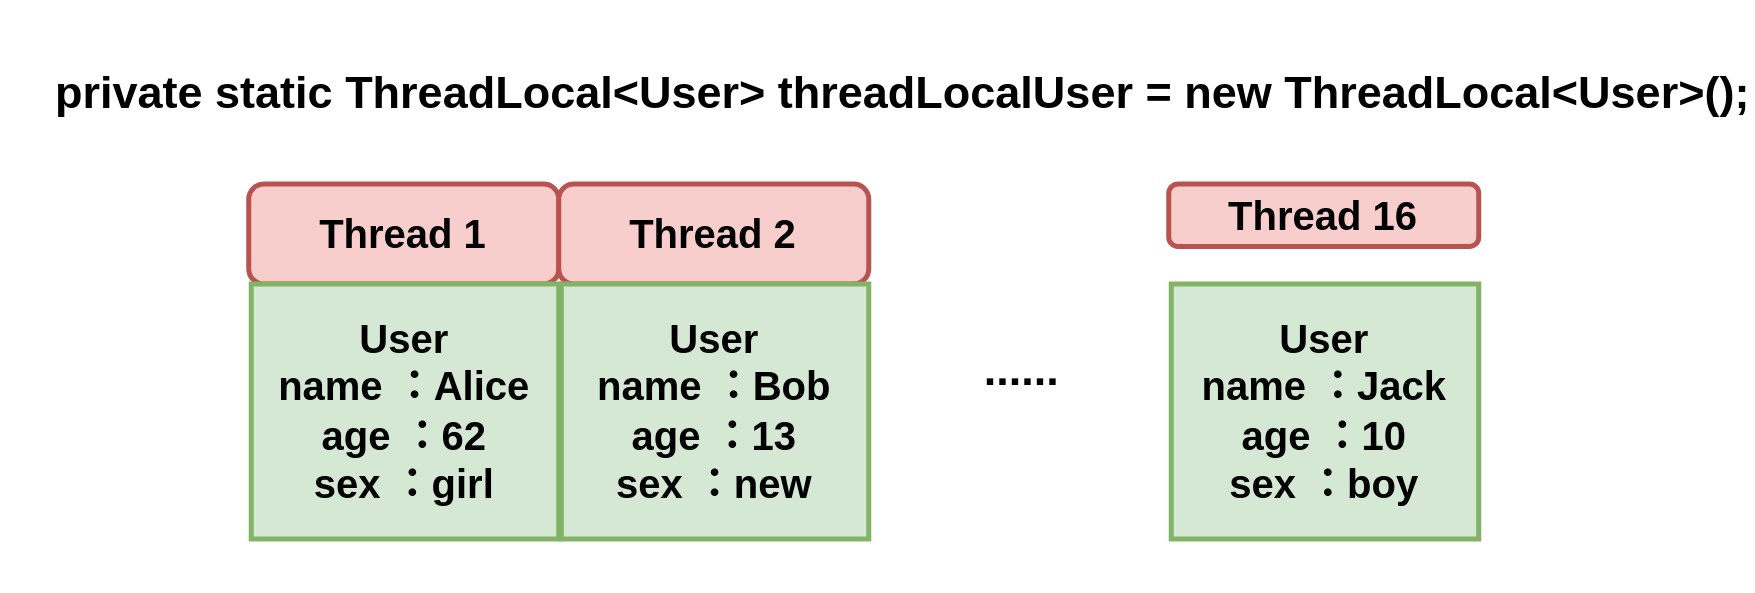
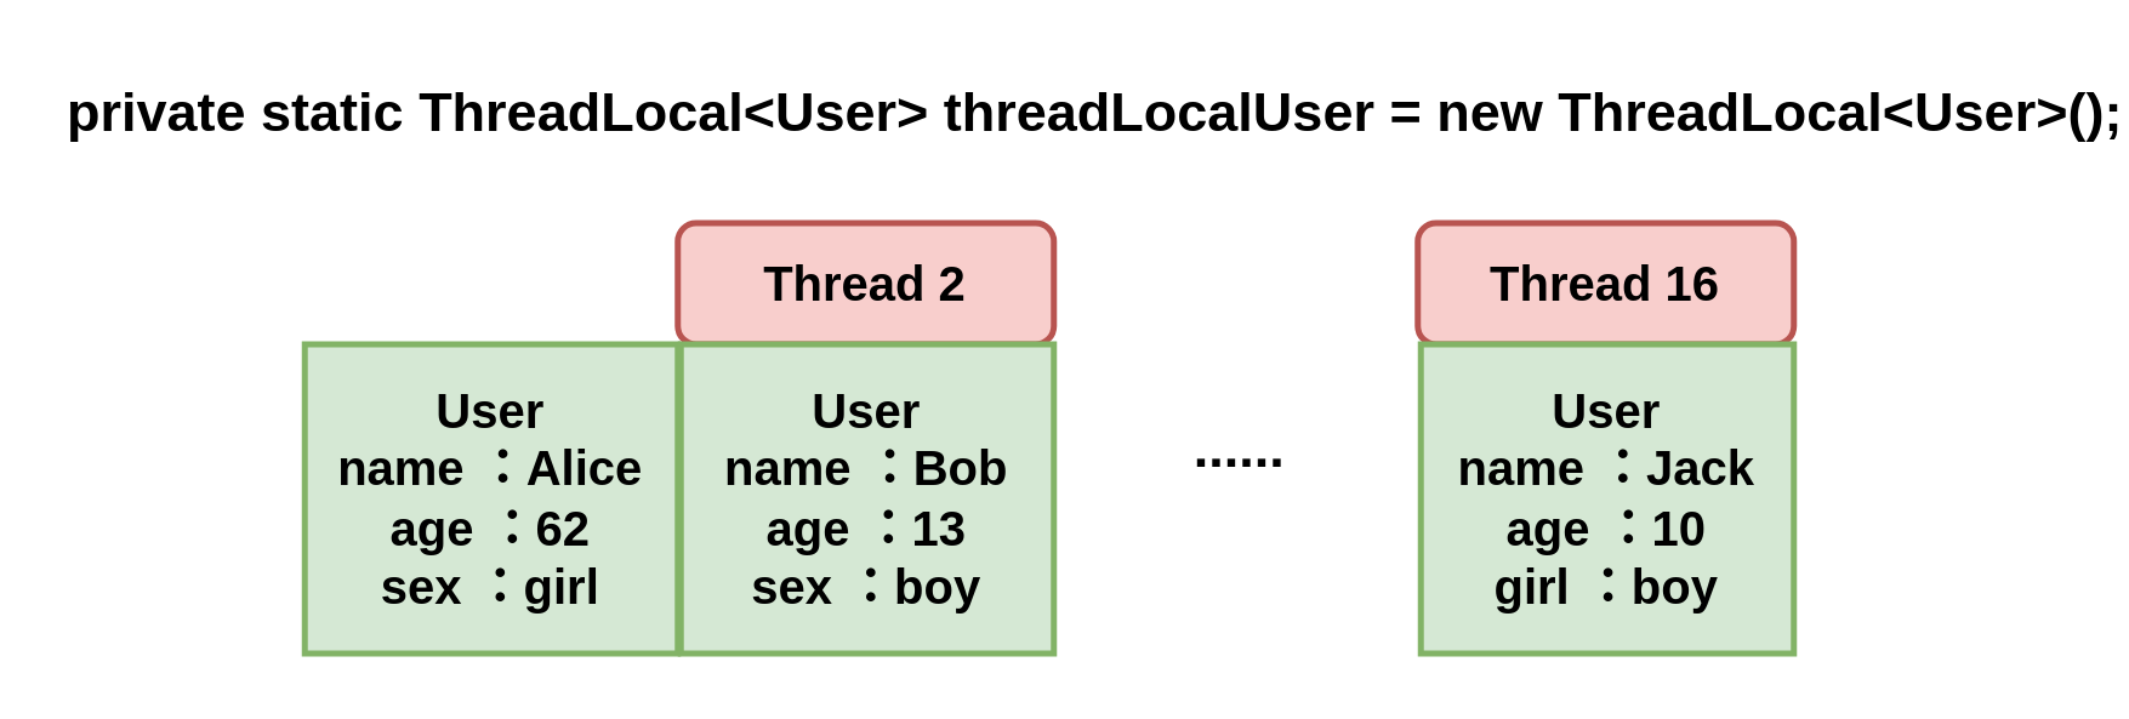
- <mxCell id="6" value="Thread 16" style="rounded=1;whiteSpace=wrap;html=1;strokeWidth=2;fillColor=#f8cecc;strokeColor=#b85450;fontStyle=1;fontSize=16;" vertex="1" parent="1"><mxGeometry x="467" y="73" width="124" height="25" as="geometry" /></mxCell>
+ <mxCell id="6" value="Thread 16" style="rounded=1;whiteSpace=wrap;html=1;strokeWidth=2;fillColor=#f8cecc;strokeColor=#b85450;fontStyle=1;fontSize=16;" vertex="1" parent="1"><mxGeometry x="467" y="73" width="124" height="40" as="geometry" /></mxCell>
- <mxCell id="2" value="Thread 1" style="rounded=1;whiteSpace=wrap;html=1;strokeWidth=2;fillColor=#f8cecc;strokeColor=#b85450;fontStyle=1;fontSize=16;" vertex="1" parent="1"><mxGeometry x="99" y="73" width="124" height="40" as="geometry" /></mxCell>
- <mxCell id="5" value="User&lt;br style=&quot;font-size: 16px&quot;&gt;name ：Bob&lt;br style=&quot;font-size: 16px&quot;&gt;age ：13&lt;br style=&quot;font-size: 16px&quot;&gt;sex ：new" style="rounded=0;whiteSpace=wrap;html=1;strokeWidth=2;fillColor=#d5e8d4;strokeColor=#82b366;fontSize=16;fontStyle=1" vertex="1" parent="1"><mxGeometry x="224" y="113" width="123" height="102" as="geometry" /></mxCell>
+ <mxCell id="5" value="User&lt;br style=&quot;font-size: 16px&quot;&gt;name ：Bob&lt;br style=&quot;font-size: 16px&quot;&gt;age ：13&lt;br style=&quot;font-size: 16px&quot;&gt;sex ：boy" style="rounded=0;whiteSpace=wrap;html=1;strokeWidth=2;fillColor=#d5e8d4;strokeColor=#82b366;fontSize=16;fontStyle=1" vertex="1" parent="1"><mxGeometry x="224" y="113" width="123" height="102" as="geometry" /></mxCell>
- <mxCell id="7" value="User&lt;br style=&quot;font-size: 16px&quot;&gt;name ：Jack&lt;br style=&quot;font-size: 16px&quot;&gt;age ：10&lt;br style=&quot;font-size: 16px&quot;&gt;sex ：boy" style="rounded=0;whiteSpace=wrap;html=1;strokeWidth=2;fillColor=#d5e8d4;strokeColor=#82b366;fontSize=16;fontStyle=1" vertex="1" parent="1"><mxGeometry x="468" y="113" width="123" height="102" as="geometry" /></mxCell>
+ <mxCell id="7" value="User&lt;br style=&quot;font-size: 16px&quot;&gt;name ：Jack&lt;br style=&quot;font-size: 16px&quot;&gt;age ：10&lt;br style=&quot;font-size: 16px&quot;&gt;girl ：boy" style="rounded=0;whiteSpace=wrap;html=1;strokeWidth=2;fillColor=#d5e8d4;strokeColor=#82b366;fontSize=16;fontStyle=1" vertex="1" parent="1"><mxGeometry x="468" y="113" width="123" height="102" as="geometry" /></mxCell>
